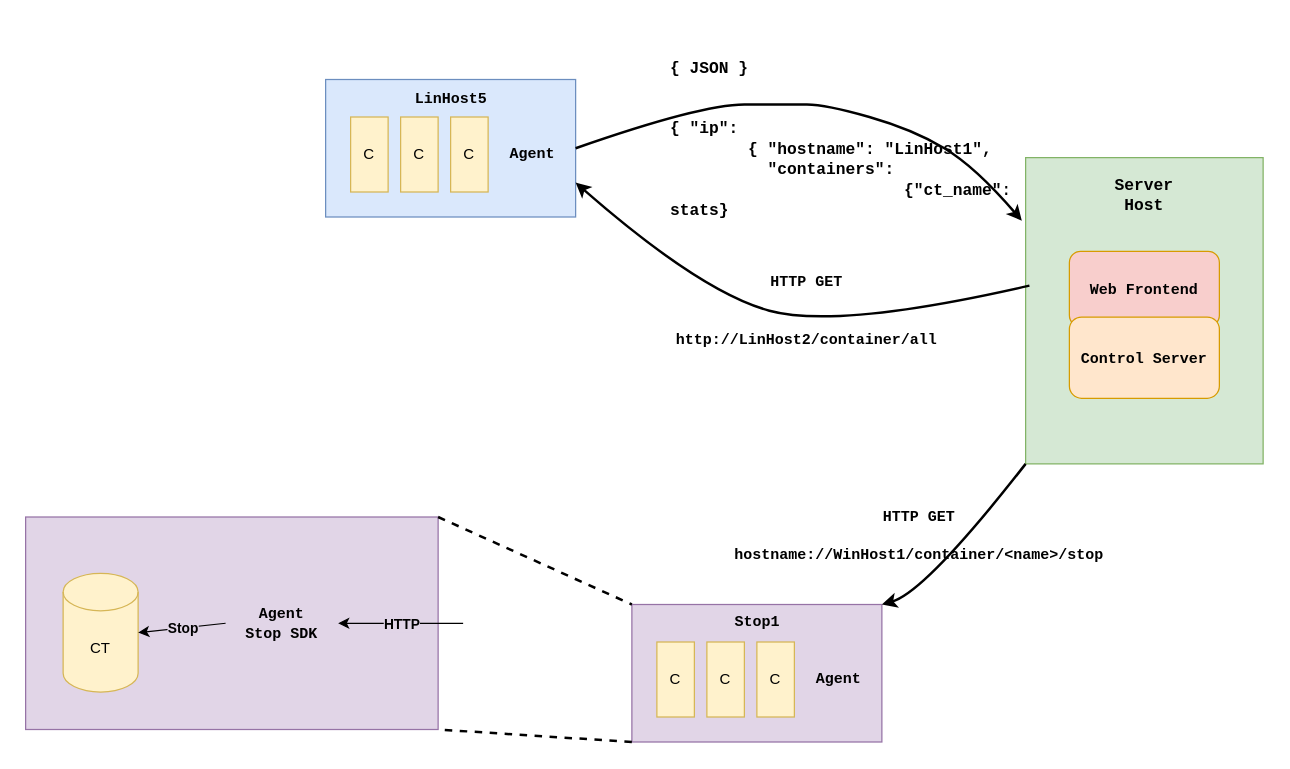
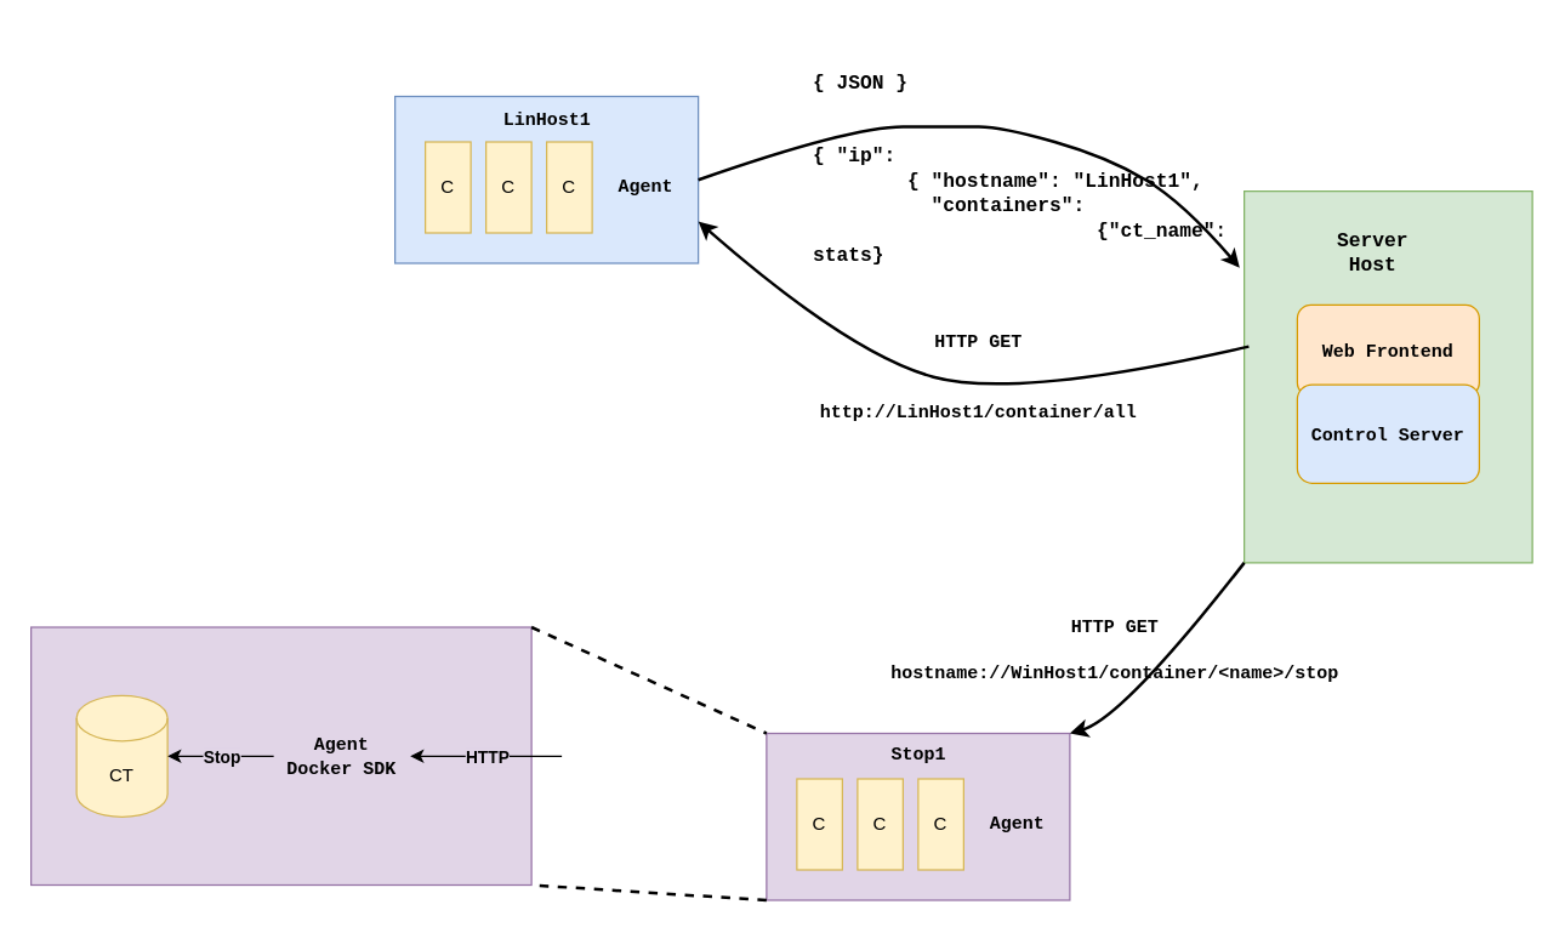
- <mxCell id="12" value="&lt;font face=&quot;Courier New&quot;&gt;&lt;b&gt;LinHost5&lt;/b&gt;&lt;/font&gt;" style="text;html=1;align=center;verticalAlign=middle;resizable=0;points=[];autosize=1;strokeColor=none;fillColor=none;" parent="1" vertex="1"><mxGeometry x="320" y="63" width="80" height="30" as="geometry" /></mxCell>
+ <mxCell id="12" value="&lt;font face=&quot;Courier New&quot;&gt;&lt;b&gt;LinHost1&lt;/b&gt;&lt;/font&gt;" style="text;html=1;align=center;verticalAlign=middle;resizable=0;points=[];autosize=1;strokeColor=none;fillColor=none;" parent="1" vertex="1"><mxGeometry x="320" y="63" width="80" height="30" as="geometry" /></mxCell>
- <mxCell id="17" value="&lt;b&gt;&lt;font face=&quot;Courier New&quot; style=&quot;font-size: 13px;&quot;&gt;Server Host&lt;/font&gt;&lt;/b&gt;" style="text;html=1;align=center;verticalAlign=middle;whiteSpace=wrap;rounded=0;" parent="1" vertex="1"><mxGeometry x="885" y="140.5" width="60" height="30" as="geometry" /></mxCell>
+ <mxCell id="17" value="&lt;b&gt;&lt;font face=&quot;Courier New&quot; style=&quot;font-size: 13px;&quot;&gt;Server Host&lt;/font&gt;&lt;/b&gt;" style="text;html=1;align=center;verticalAlign=middle;whiteSpace=wrap;rounded=0;" parent="1" vertex="1"><mxGeometry x="875" y="150.5" width="60" height="30" as="geometry" /></mxCell>
- <mxCell id="15" value="&lt;b&gt;&lt;font face=&quot;Courier New&quot;&gt;Web Frontend&lt;/font&gt;&lt;/b&gt;" style="rounded=1;whiteSpace=wrap;html=1;fillColor=#f8cecc;strokeColor=#d79b00;" parent="1" vertex="1"><mxGeometry x="855" y="200.5" width="120" height="60" as="geometry" /></mxCell>
+ <mxCell id="15" value="&lt;b&gt;&lt;font face=&quot;Courier New&quot;&gt;Web Frontend&lt;/font&gt;&lt;/b&gt;" style="rounded=1;whiteSpace=wrap;html=1;fillColor=#ffe6cc;strokeColor=#d79b00;" parent="1" vertex="1"><mxGeometry x="855" y="200.5" width="120" height="60" as="geometry" /></mxCell>
- <mxCell id="21" value="&lt;div&gt;&lt;font face=&quot;Courier New&quot;&gt;&lt;b&gt;HTTP GET &lt;br&gt;&lt;/b&gt;&lt;/font&gt;&lt;/div&gt;&lt;div&gt;&lt;font face=&quot;Courier New&quot;&gt;&lt;b&gt;&lt;br&gt;&lt;/b&gt;&lt;/font&gt;&lt;/div&gt;&lt;div&gt;&lt;font face=&quot;Courier New&quot;&gt;&lt;b&gt;&lt;br&gt;&lt;/b&gt;&lt;/font&gt;&lt;/div&gt;&lt;div&gt;&lt;font face=&quot;Courier New&quot;&gt;&lt;b&gt;http://LinHost2/container/all&lt;/b&gt;&lt;/font&gt;&lt;/div&gt;" style="text;html=1;align=center;verticalAlign=middle;whiteSpace=wrap;rounded=0;" parent="1" vertex="1"><mxGeometry x="505" y="188" width="280" height="120" as="geometry" /></mxCell>
+ <mxCell id="21" value="&lt;div&gt;&lt;font face=&quot;Courier New&quot;&gt;&lt;b&gt;HTTP GET &lt;br&gt;&lt;/b&gt;&lt;/font&gt;&lt;/div&gt;&lt;div&gt;&lt;font face=&quot;Courier New&quot;&gt;&lt;b&gt;&lt;br&gt;&lt;/b&gt;&lt;/font&gt;&lt;/div&gt;&lt;div&gt;&lt;font face=&quot;Courier New&quot;&gt;&lt;b&gt;&lt;br&gt;&lt;/b&gt;&lt;/font&gt;&lt;/div&gt;&lt;div&gt;&lt;font face=&quot;Courier New&quot;&gt;&lt;b&gt;http://LinHost1/container/all&lt;/b&gt;&lt;/font&gt;&lt;/div&gt;" style="text;html=1;align=center;verticalAlign=middle;whiteSpace=wrap;rounded=0;" parent="1" vertex="1"><mxGeometry x="505" y="188" width="280" height="120" as="geometry" /></mxCell>
- <mxCell id="16" value="&lt;b&gt;&lt;font face=&quot;Courier New&quot;&gt;Control Server&lt;/font&gt;&lt;/b&gt;" style="rounded=1;whiteSpace=wrap;html=1;fillColor=#ffe6cc;strokeColor=#d79b00;" parent="1" vertex="1"><mxGeometry x="855" y="253" width="120" height="65" as="geometry" /></mxCell>
+ <mxCell id="16" value="&lt;b&gt;&lt;font face=&quot;Courier New&quot;&gt;Control Server&lt;/font&gt;&lt;/b&gt;" style="rounded=1;whiteSpace=wrap;html=1;fillColor=#dae8fc;strokeColor=#d79b00;" parent="1" vertex="1"><mxGeometry x="855" y="253" width="120" height="65" as="geometry" /></mxCell>
- <mxCell id="27" value="&lt;font face=&quot;Courier New&quot;&gt;Agent&lt;/font&gt;&lt;div&gt;&lt;font face=&quot;Courier New&quot;&gt;Stop SDK&lt;br&gt;&lt;/font&gt;&lt;/div&gt;" style="text;html=1;align=center;verticalAlign=middle;whiteSpace=wrap;rounded=0;fontStyle=1" vertex="1" parent="1"><mxGeometry y="483" width="90" height="30" as="geometry" x="180" /></mxCell>
+ <mxCell id="27" value="&lt;font face=&quot;Courier New&quot;&gt;Agent&lt;/font&gt;&lt;div&gt;&lt;font face=&quot;Courier New&quot;&gt;Docker SDK&lt;br&gt;&lt;/font&gt;&lt;/div&gt;" style="text;html=1;align=center;verticalAlign=middle;whiteSpace=wrap;rounded=0;fontStyle=1" vertex="1" parent="1"><mxGeometry y="483" width="90" height="30" as="geometry" x="180" /></mxCell>
- <mxCell id="28" value="CT" style="shape=cylinder3;whiteSpace=wrap;html=1;boundedLbl=1;backgroundOutline=1;size=15;fillColor=#fff2cc;strokeColor=#d6b656;" vertex="1" parent="1"><mxGeometry x="50" y="458" width="60" height="95" as="geometry" /></mxCell>
+ <mxCell id="28" value="CT" style="shape=cylinder3;whiteSpace=wrap;html=1;boundedLbl=1;backgroundOutline=1;size=15;fillColor=#fff2cc;strokeColor=#d6b656;" vertex="1" parent="1"><mxGeometry x="50" y="458" width="60" height="80" as="geometry" /></mxCell>
